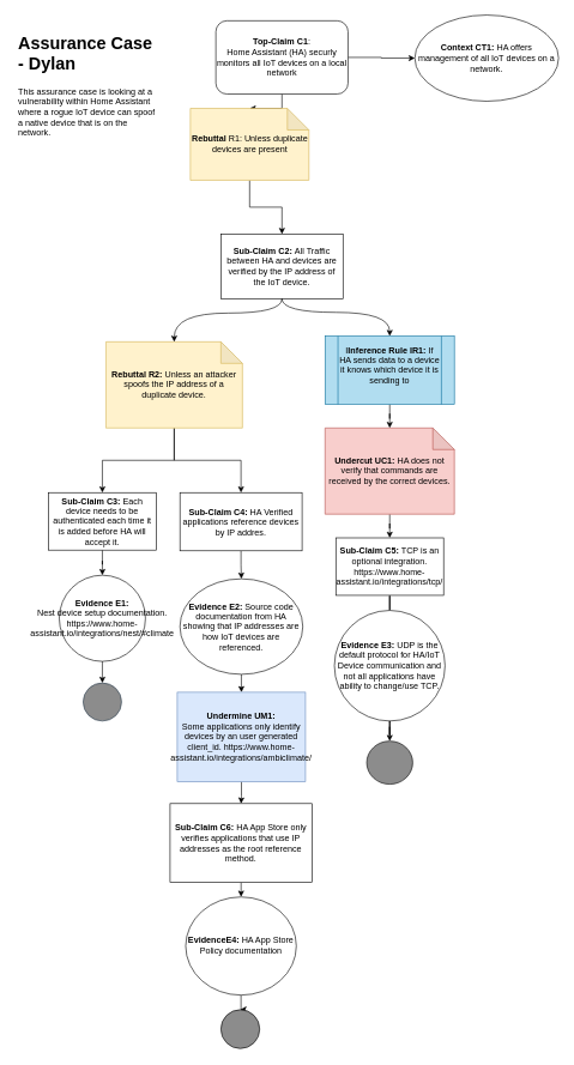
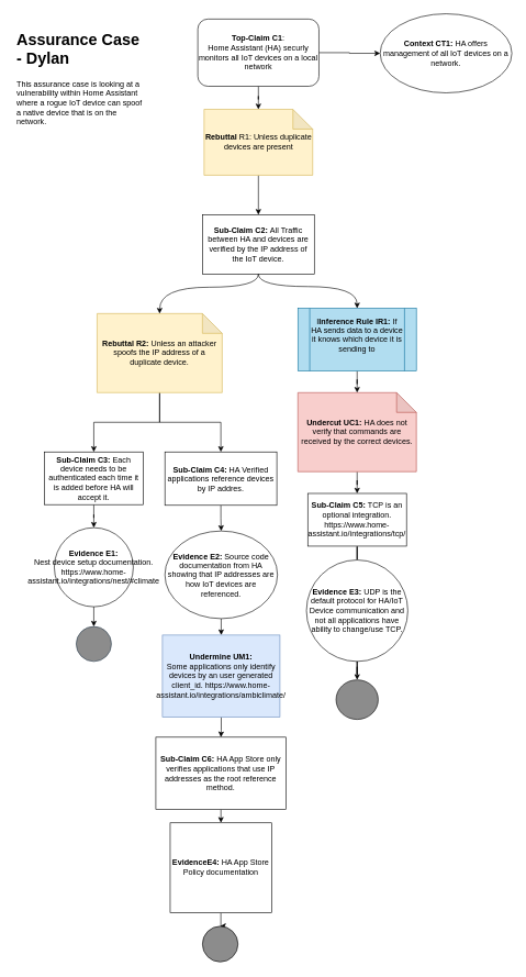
- <mxCell id="6" value="&lt;b&gt;Rebuttal &lt;/b&gt;R1: Unless duplicate devices are present&lt;br&gt;&lt;b&gt;&lt;/b&gt;" style="shape=note;whiteSpace=wrap;html=1;backgroundOutline=1;darkOpacity=0.05;fillColor=#fff2cc;strokeColor=#d6b656;" parent="1" vertex="1"><mxGeometry x="264.5" y="150" width="165" height="100" as="geometry" /></mxCell>
+ <mxCell id="6" value="&lt;b&gt;Rebuttal &lt;/b&gt;R1: Unless duplicate devices are present&lt;br&gt;&lt;b&gt;&lt;/b&gt;" style="shape=note;whiteSpace=wrap;html=1;backgroundOutline=1;darkOpacity=0.05;fillColor=#fff2cc;strokeColor=#d6b656;" parent="1" vertex="1"><mxGeometry x="309.5" y="165" width="165" height="100" as="geometry" /></mxCell>
- <mxCell id="38" value="&lt;b&gt;EvidenceE4: &lt;/b&gt;HA App Store Policy documentation&lt;br&gt;&lt;b&gt;&lt;/b&gt;" style="ellipse;whiteSpace=wrap;html=1;" vertex="1" parent="1"><mxGeometry x="258" y="1248" width="154" height="136.63" as="geometry" /></mxCell>
+ <mxCell id="38" value="&lt;b&gt;EvidenceE4: &lt;/b&gt;HA App Store Policy documentation&lt;br&gt;&lt;b&gt;&lt;/b&gt;" style="whiteSpace=wrap;html=1;rounded=0;" vertex="1" parent="1"><mxGeometry x="258" y="1248" width="154" height="136.63" as="geometry" /></mxCell>
